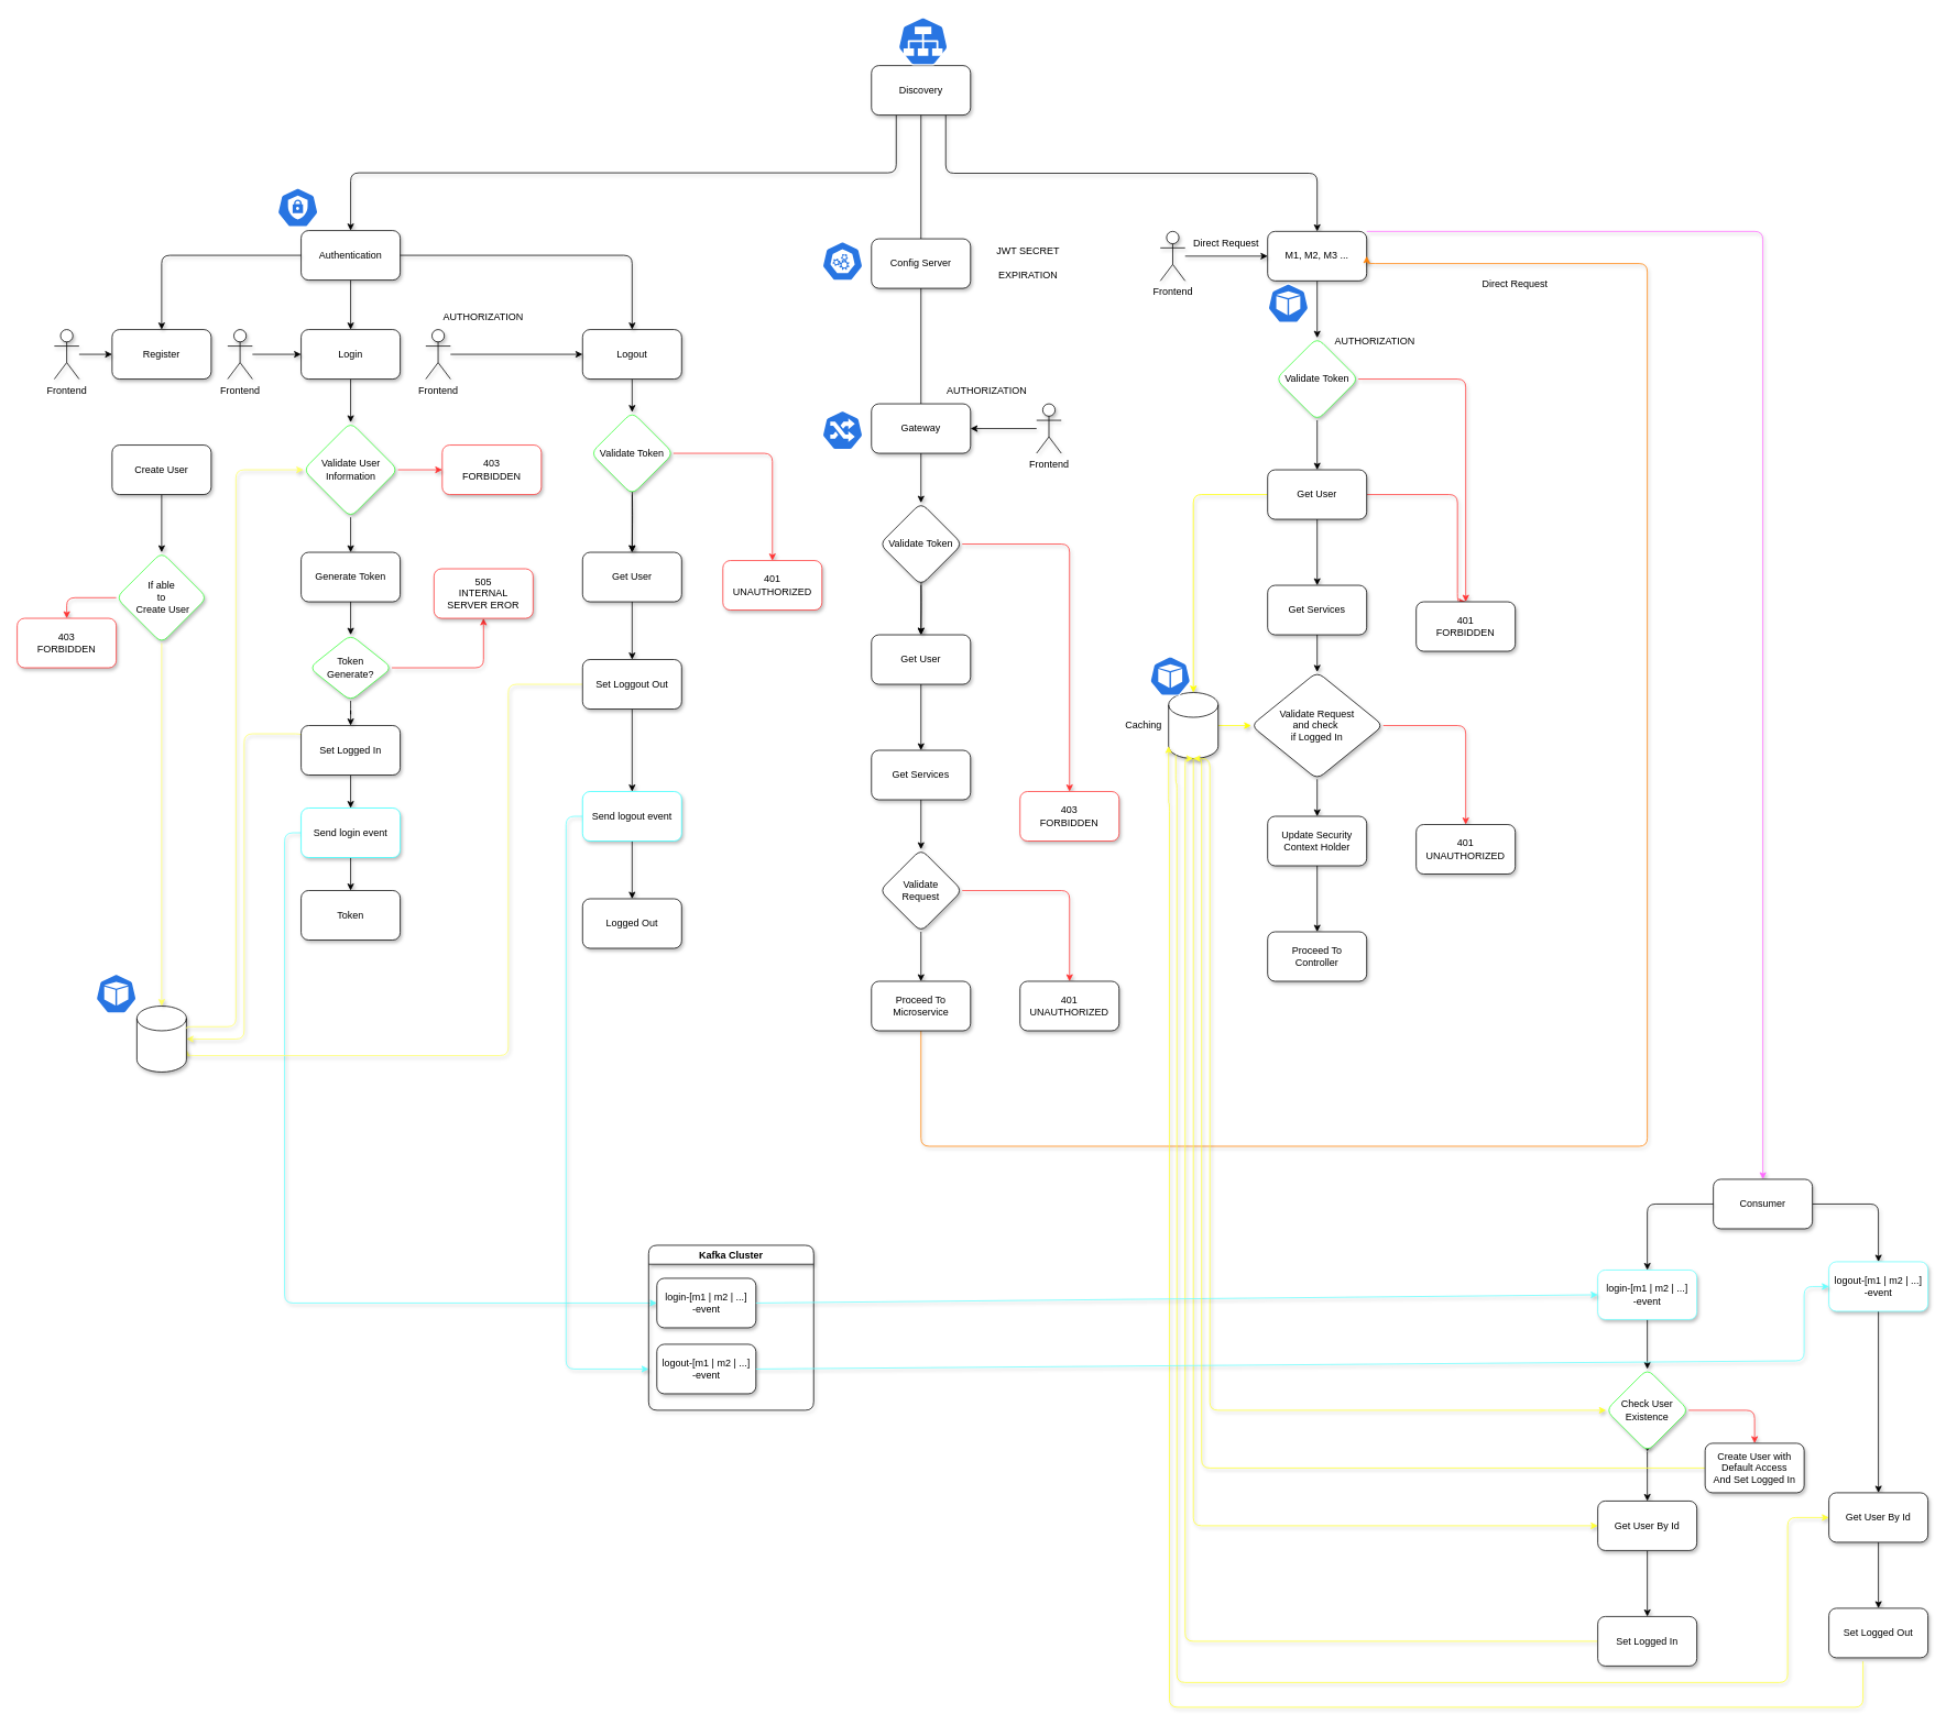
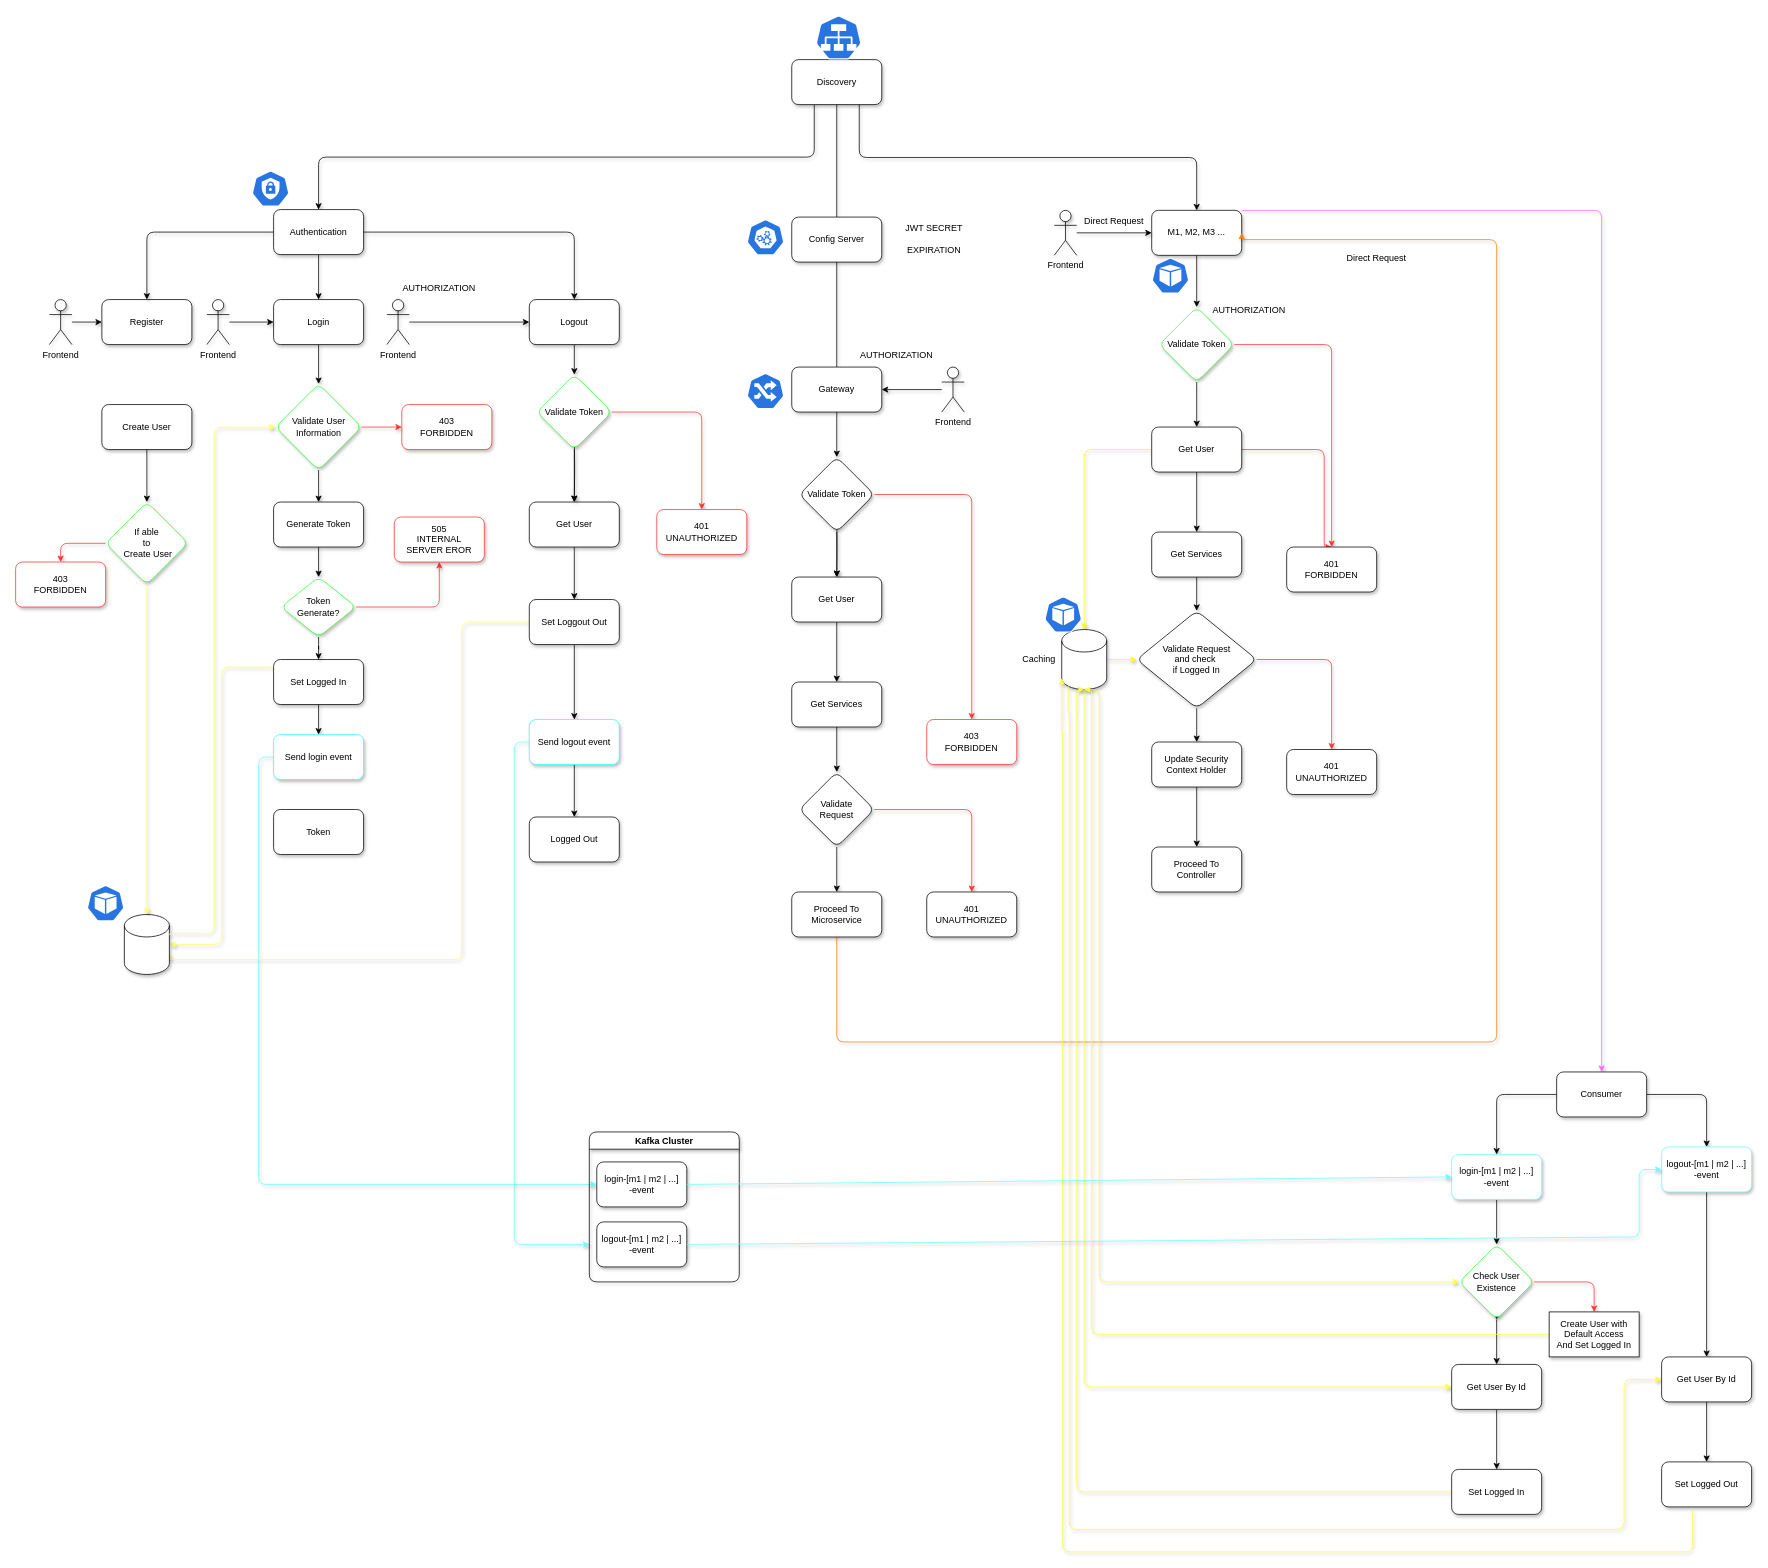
- <mxCell id="37" value="" style="edgeStyle=orthogonalEdgeStyle;rounded=1;orthogonalLoop=1;jettySize=auto;html=1;shadow=1;fixDash=0;" parent="1" source="38" target="39" edge="1"><mxGeometry relative="1" as="geometry" /></mxCell>
- <mxCell id="122" value="Create User with Default Access&lt;br&gt;And Set Logged In" style="rounded=1;whiteSpace=wrap;html=1;shadow=1;fixDash=0;" parent="1" vertex="1"><mxGeometry x="2065" y="1749" width="120" height="60" as="geometry" /></mxCell>
+ <mxCell id="122" value="Create User with Default Access&lt;br&gt;And Set Logged In" style="whiteSpace=wrap;html=1;shadow=1;fixDash=0;rounded=0;" parent="1" vertex="1"><mxGeometry x="2065" y="1749" width="120" height="60" as="geometry" /></mxCell>
